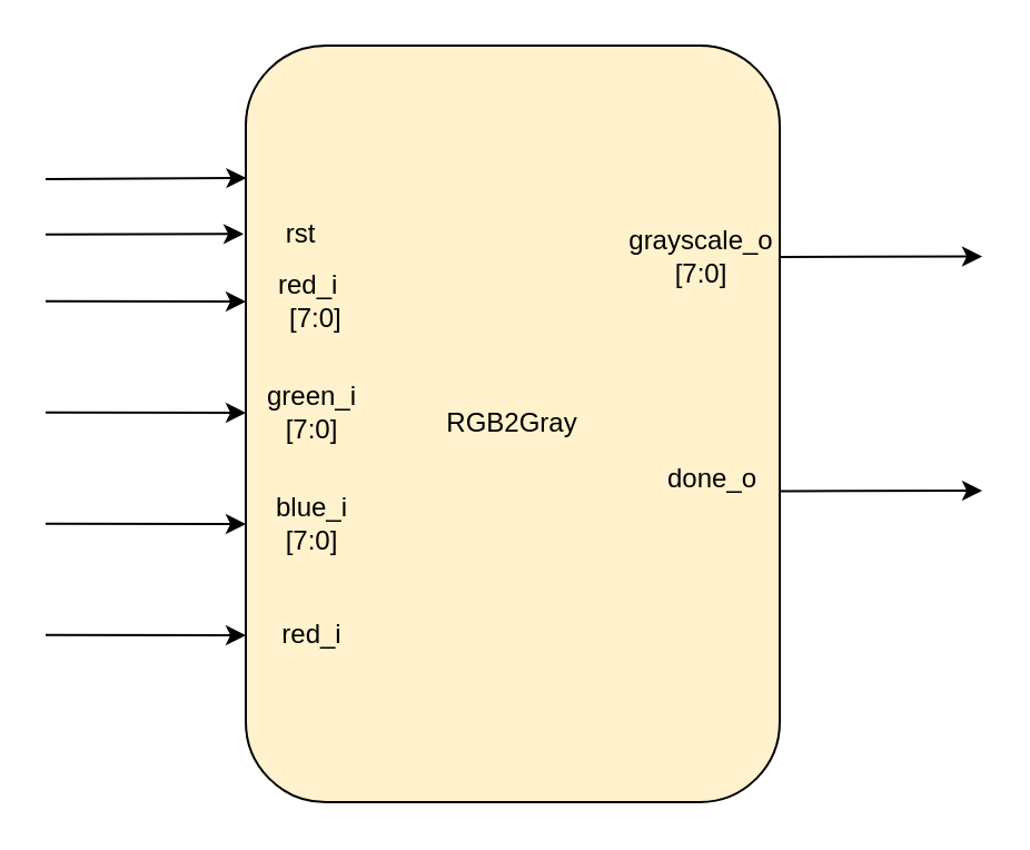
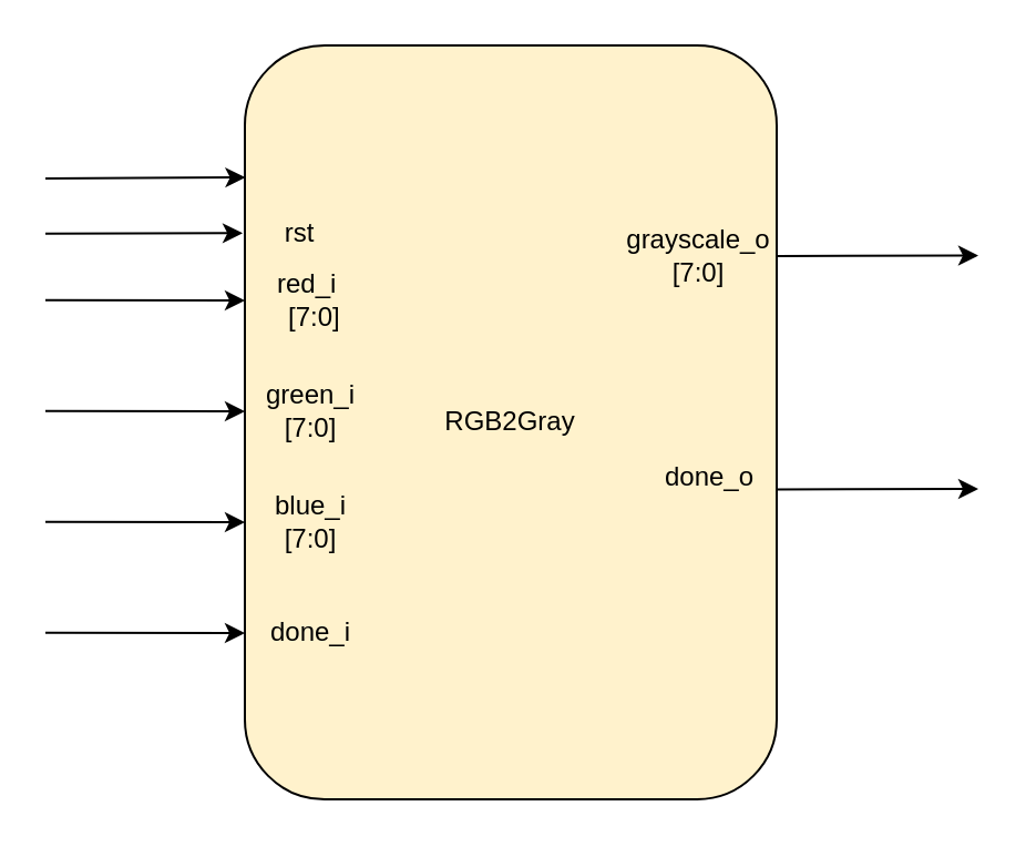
- <mxCell id="7" value="red_i" style="text;html=1;align=center;verticalAlign=middle;whiteSpace=wrap;rounded=0;" vertex="1" parent="1"><mxGeometry x="110" y="270" width="60" height="30" as="geometry" /></mxCell>
+ <mxCell id="7" value="done_i" style="text;html=1;align=center;verticalAlign=middle;whiteSpace=wrap;rounded=0;" vertex="1" parent="1"><mxGeometry x="110" y="270" width="60" height="30" as="geometry" /></mxCell>
